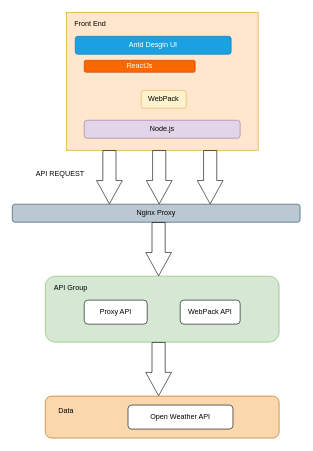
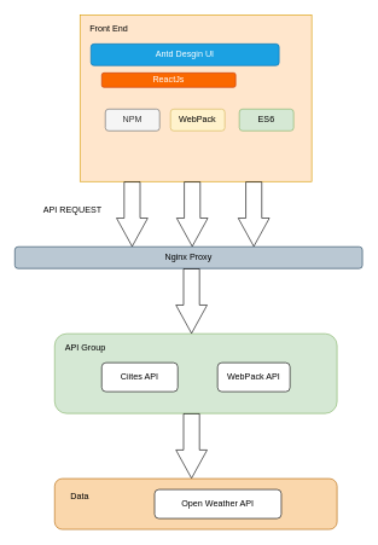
+ <mxCell id="5" value="NPM" style="rounded=1;whiteSpace=wrap;html=1;fillColor=#f5f5f5;strokeColor=#666666;fontColor=#333333;" vertex="1" parent="1"><mxGeometry x="145" y="150" width="75" height="30" as="geometry" /></mxCell>
+ <mxCell id="7" value="ES6" style="rounded=1;whiteSpace=wrap;html=1;fillColor=#d5e8d4;strokeColor=#82b366;" vertex="1" parent="1"><mxGeometry x="330" y="150" width="75" height="30" as="geometry" /></mxCell>
- <mxCell id="8" value="Node.js" style="rounded=1;whiteSpace=wrap;html=1;fillColor=#e1d5e7;strokeColor=#9673a6;" vertex="1" parent="1"><mxGeometry x="140" y="200" width="260" height="30" as="geometry" /></mxCell>
- <mxCell id="16" value="Proxy API" style="rounded=1;whiteSpace=wrap;html=1;" vertex="1" parent="1"><mxGeometry x="140" y="500" width="105" height="40" as="geometry" /></mxCell>
+ <mxCell id="16" value="Ciites API" style="rounded=1;whiteSpace=wrap;html=1;" vertex="1" parent="1"><mxGeometry x="140" y="500" width="105" height="40" as="geometry" /></mxCell>
